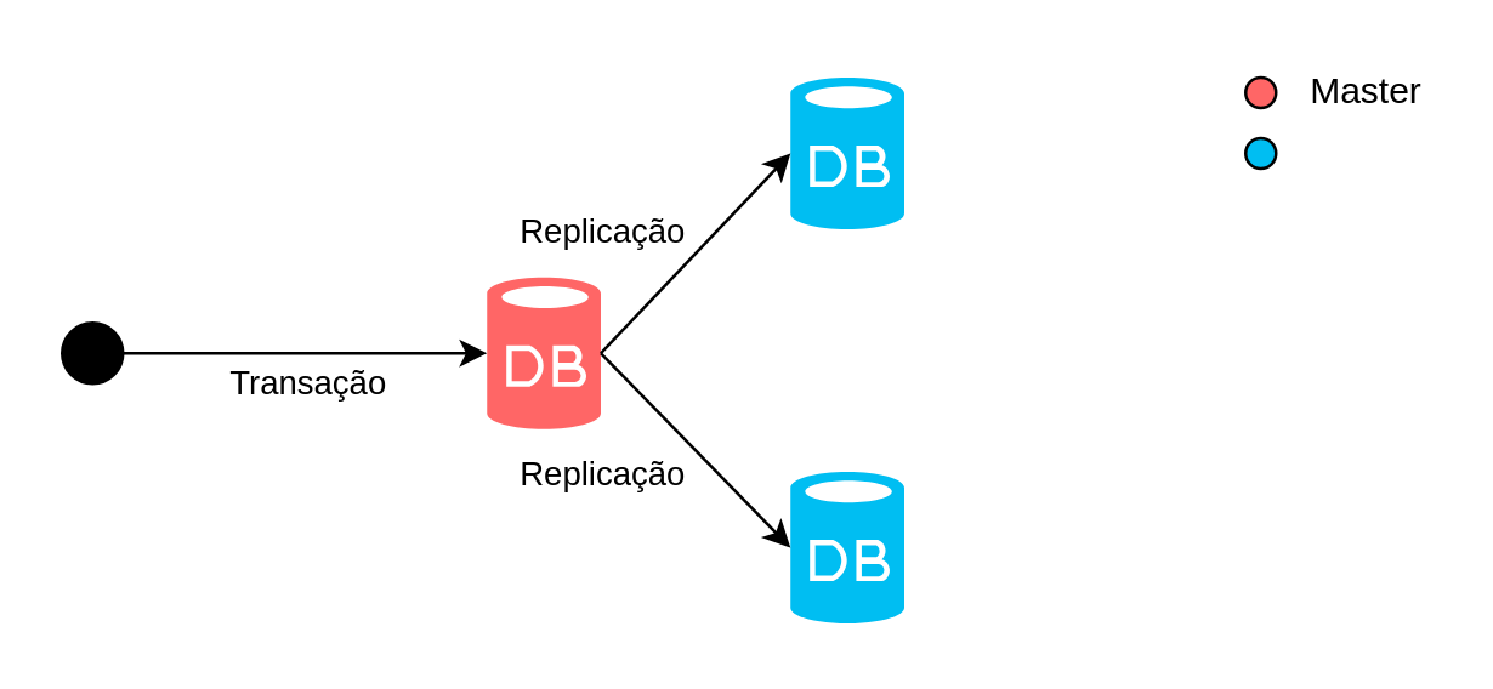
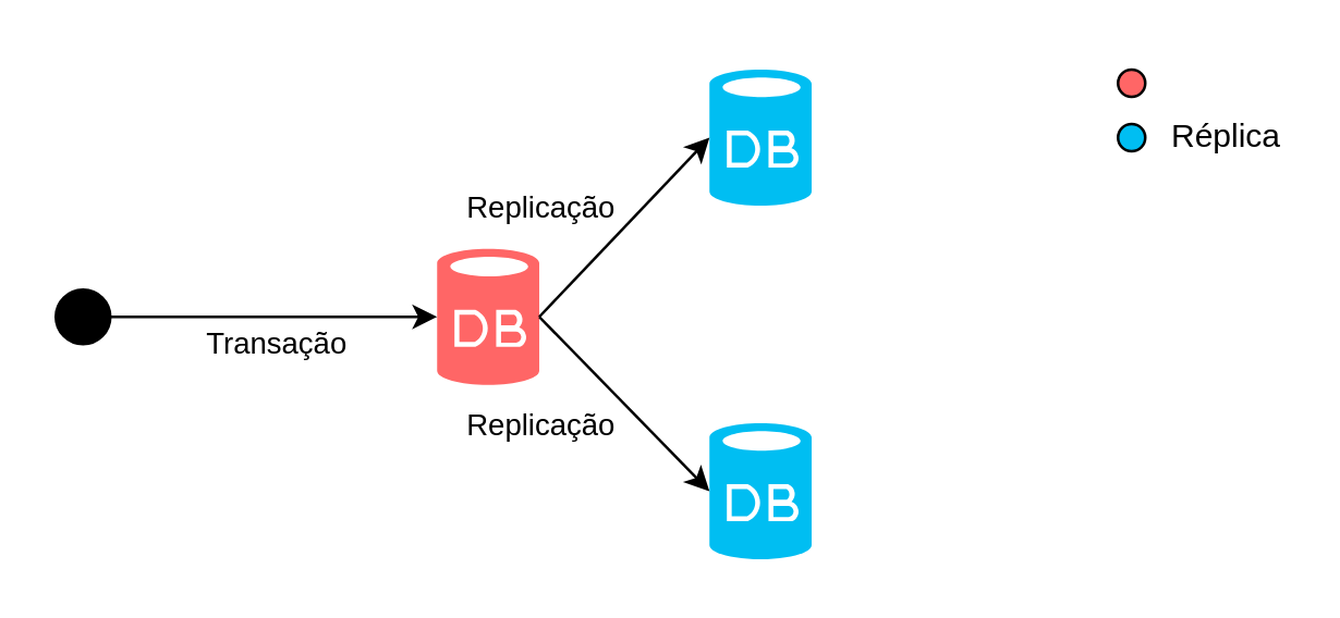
- <mxCell id="14" value="Master" style="text;html=1;strokeColor=none;fillColor=none;align=center;verticalAlign=middle;whiteSpace=wrap;rounded=0;" vertex="1" parent="1"><mxGeometry x="430" y="20" width="40" height="20" as="geometry" /></mxCell>
+ <mxCell id="15" value="Réplica" style="text;html=1;strokeColor=none;fillColor=none;align=center;verticalAlign=middle;whiteSpace=wrap;rounded=0;" vertex="1" parent="1"><mxGeometry x="430" y="40" width="40" height="20" as="geometry" /></mxCell>
